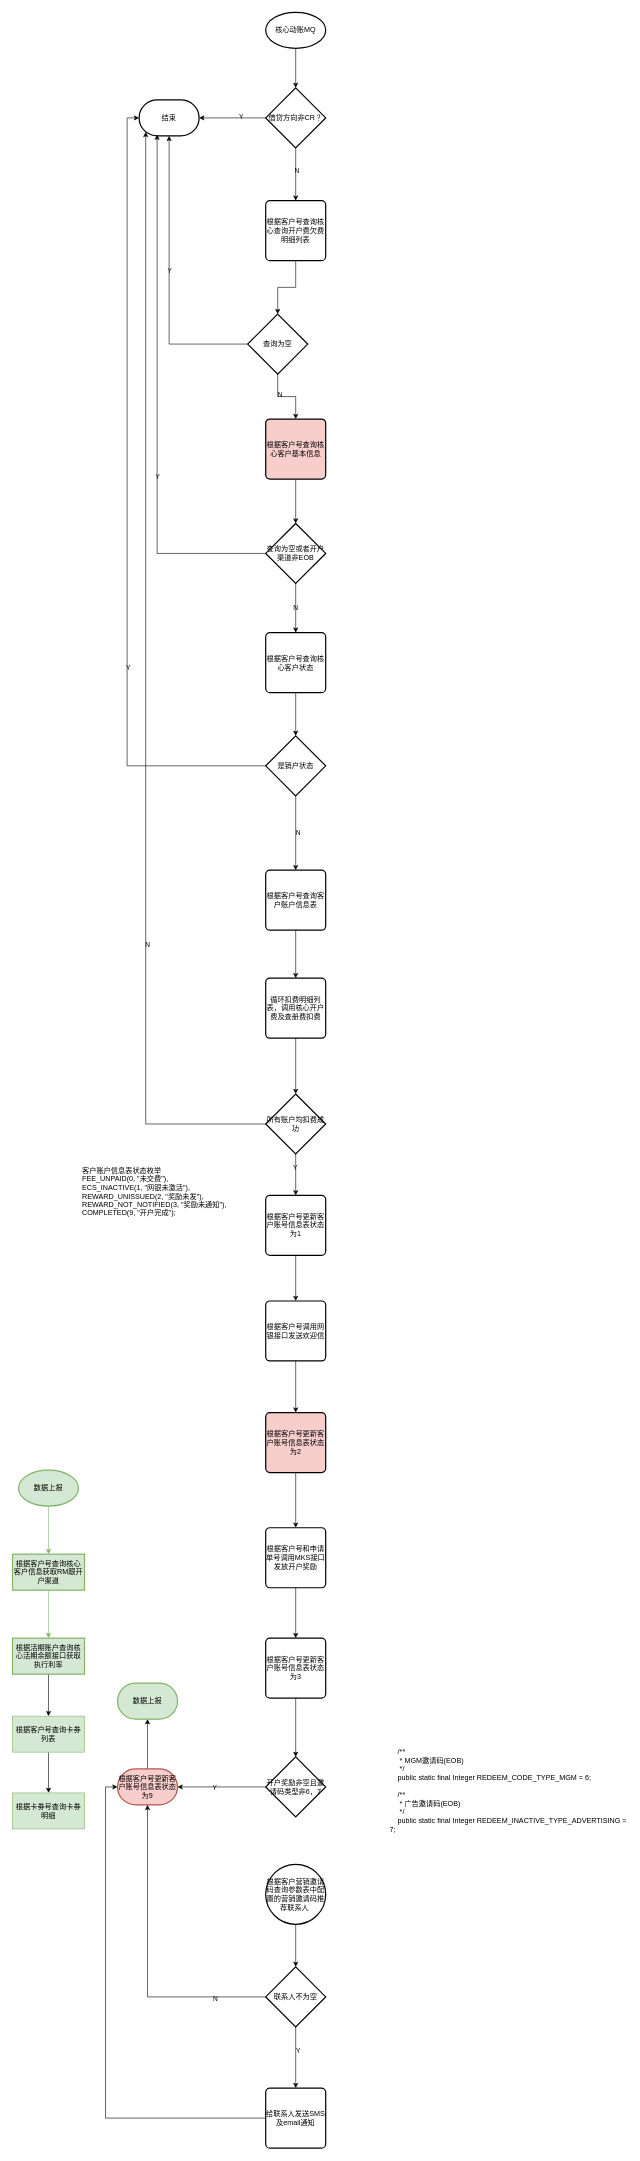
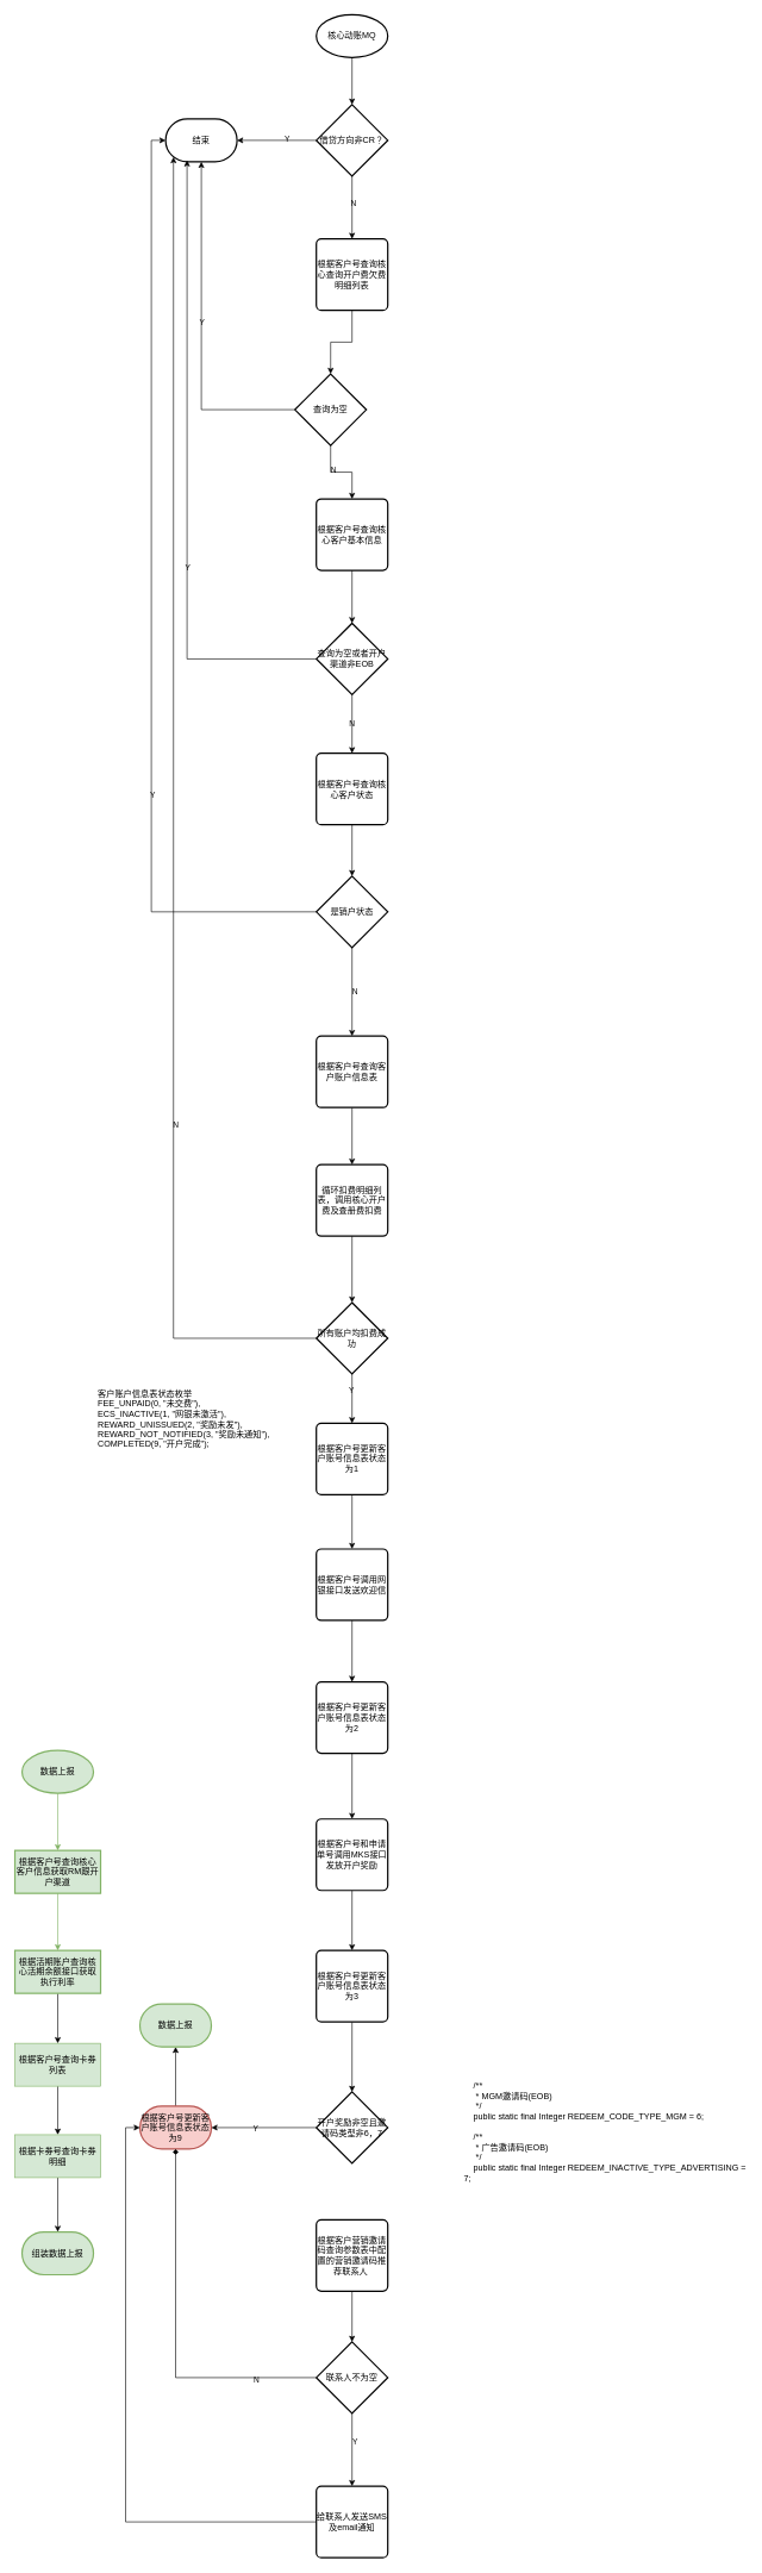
- <mxCell id="18" value="根据客户号查询核心客户基本信息" style="rounded=1;whiteSpace=wrap;html=1;absoluteArcSize=1;arcSize=14;strokeWidth=2;labelBackgroundColor=none;fillColor=#f8cecc;" parent="1" vertex="1"><mxGeometry x="442" y="698" width="100" height="100" as="geometry" /></mxCell>
+ <mxCell id="18" value="根据客户号查询核心客户基本信息" style="rounded=1;whiteSpace=wrap;html=1;absoluteArcSize=1;arcSize=14;strokeWidth=2;labelBackgroundColor=none;" parent="1" vertex="1"><mxGeometry x="442" y="698" width="100" height="100" as="geometry" /></mxCell>
- <mxCell id="44" value="根据客户号更新客户账号信息表状态为2" style="rounded=1;whiteSpace=wrap;html=1;absoluteArcSize=1;arcSize=14;strokeWidth=2;labelBackgroundColor=none;fillColor=#f8cecc;" parent="1" vertex="1"><mxGeometry x="442" y="2354" width="100" height="100" as="geometry" /></mxCell>
+ <mxCell id="44" value="根据客户号更新客户账号信息表状态为2" style="rounded=1;whiteSpace=wrap;html=1;absoluteArcSize=1;arcSize=14;strokeWidth=2;labelBackgroundColor=none;" parent="1" vertex="1"><mxGeometry x="442" y="2354" width="100" height="100" as="geometry" /></mxCell>
- <mxCell id="56" style="edgeStyle=orthogonalEdgeStyle;rounded=0;orthogonalLoop=1;jettySize=auto;html=1;exitX=0;exitY=0.5;exitDx=0;exitDy=0;exitPerimeter=0;labelBackgroundColor=none;fontColor=default;" parent="1" source="60" target="53" edge="1"><mxGeometry relative="1" as="geometry" /></mxCell>
+ <mxCell id="56" style="edgeStyle=orthogonalEdgeStyle;rounded=0;orthogonalLoop=1;jettySize=auto;html=1;exitX=0;exitY=0.5;exitDx=0;exitDy=0;exitPerimeter=0;labelBackgroundColor=none;fontColor=default;endArrow=diamond;" parent="1" source="60" target="53" edge="1"><mxGeometry relative="1" as="geometry" /></mxCell>
+ <mxCell id="76" style="edgeStyle=orthogonalEdgeStyle;rounded=0;orthogonalLoop=1;jettySize=auto;html=1;exitX=0.5;exitY=1;exitDx=0;exitDy=0;" edge="1" parent="1" source="77" target="72"><mxGeometry relative="1" as="geometry" /></mxCell>
+ <mxCell id="72" value="组装数据上报" style="strokeWidth=2;html=1;shape=mxgraph.flowchart.terminator;whiteSpace=wrap;fillColor=#d5e8d4;strokeColor=#82b366;" parent="1" vertex="1"><mxGeometry x="30" y="3124" width="100" height="60" as="geometry" /></mxCell>
- <mxCell id="55" value="根据客户营销邀请码查询参数表中配置的营销邀请码推荐联系人&amp;nbsp;" style="ellipse;whiteSpace=wrap;html=1;absoluteArcSize=1;arcSize=14;strokeWidth=2;labelBackgroundColor=none;" parent="1" vertex="1"><mxGeometry x="442" y="3107" width="100" height="100" as="geometry" /></mxCell>
+ <mxCell id="55" value="根据客户营销邀请码查询参数表中配置的营销邀请码推荐联系人&amp;nbsp;" style="rounded=1;whiteSpace=wrap;html=1;absoluteArcSize=1;arcSize=14;strokeWidth=2;labelBackgroundColor=none;" parent="1" vertex="1"><mxGeometry x="442" y="3107" width="100" height="100" as="geometry" /></mxCell>
